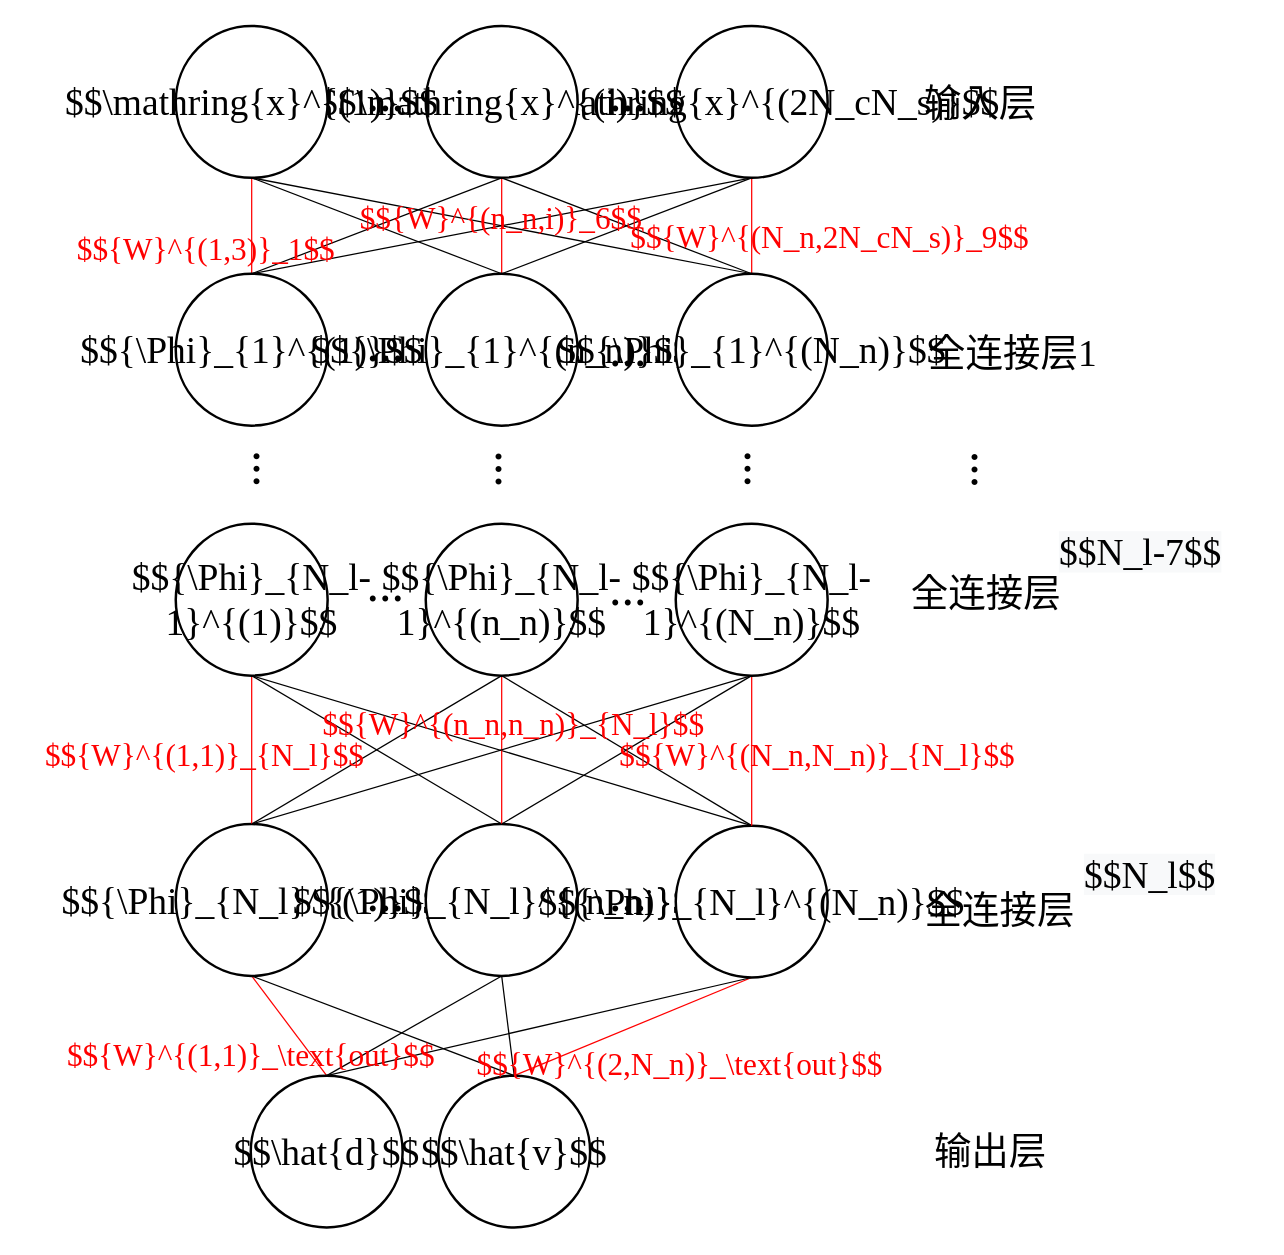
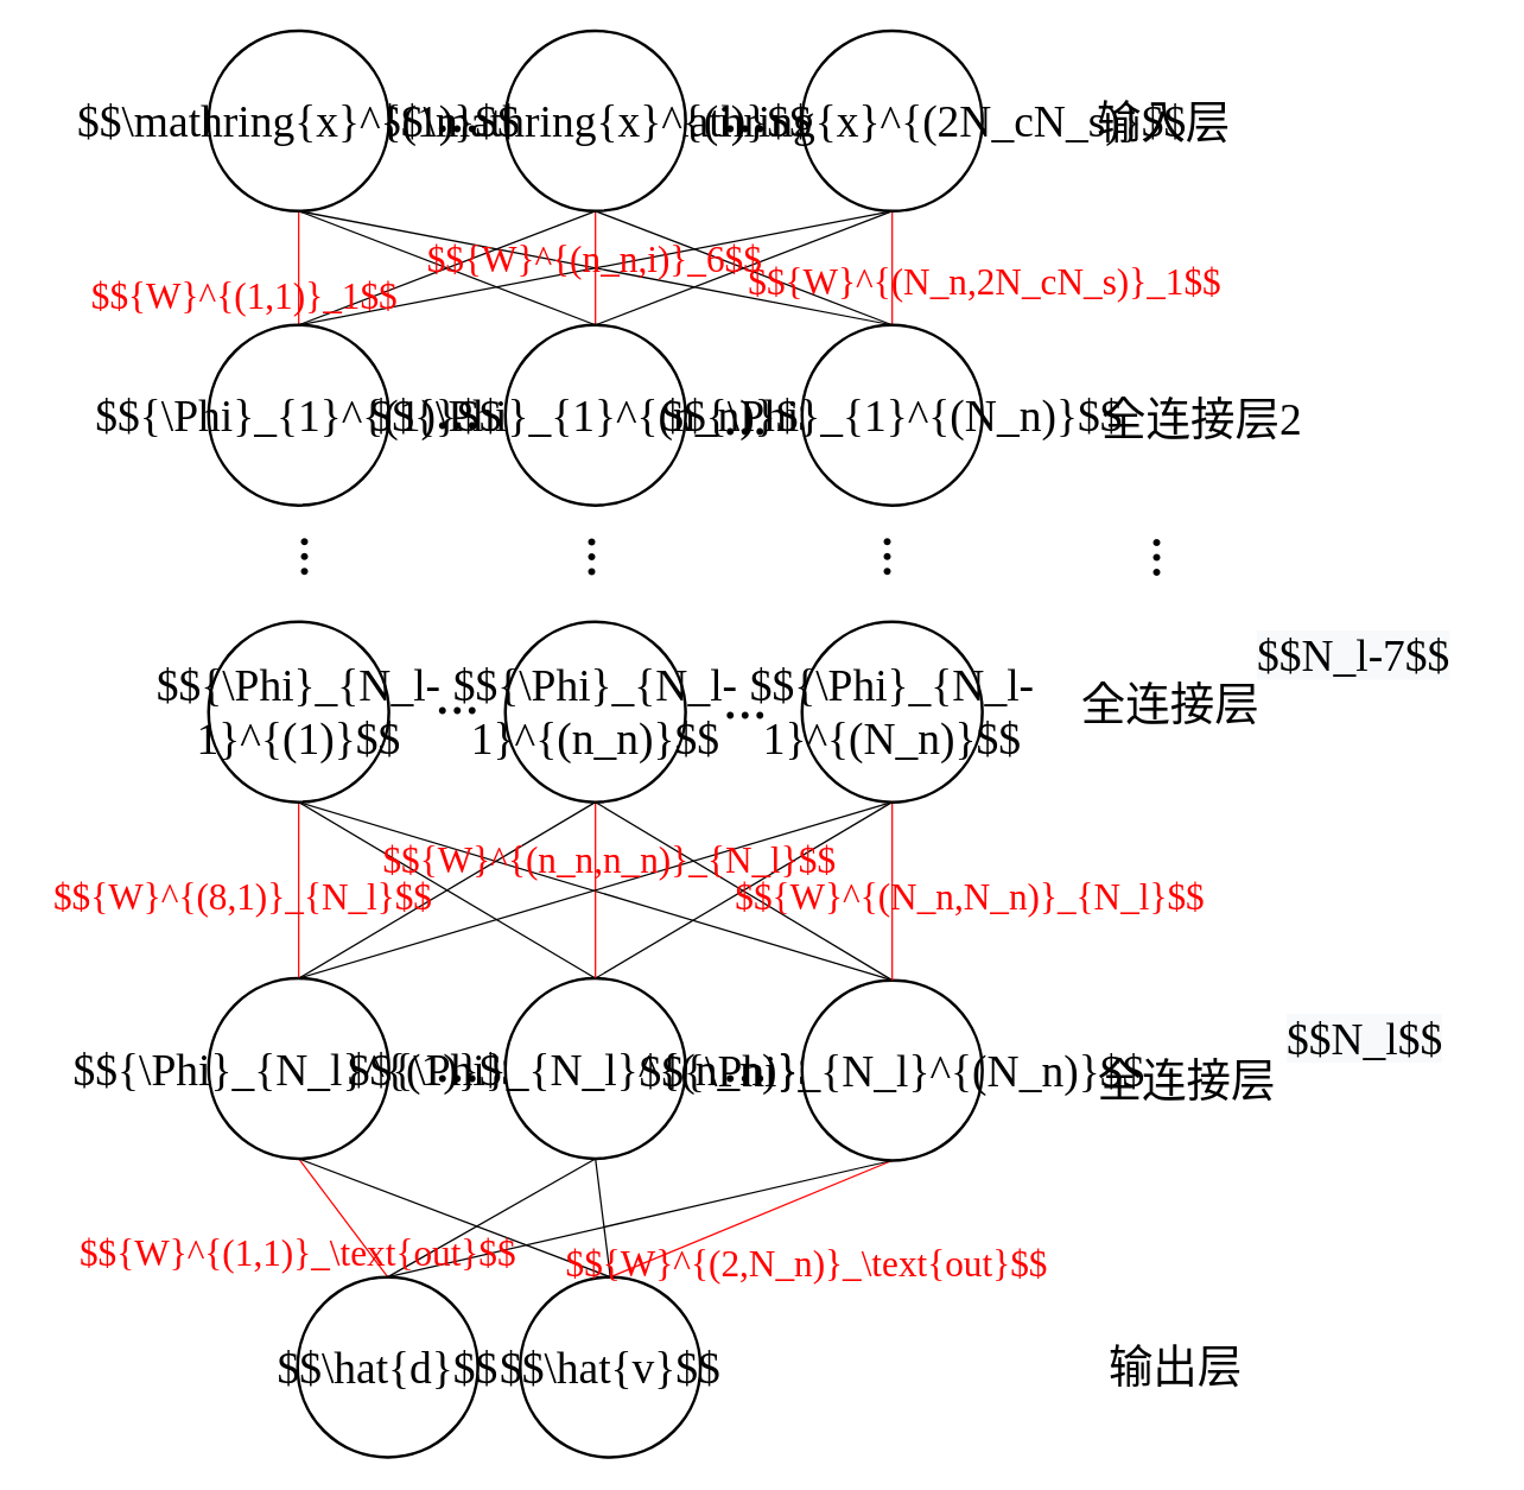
- <mxCell id="43" value="&lt;span style=&quot;font-size: 25px;&quot;&gt;$${W}^{(N_n,2N_cN_s)}_9$$&lt;/span&gt;" style="text;html=1;strokeColor=none;fillColor=none;align=center;verticalAlign=middle;whiteSpace=wrap;rounded=0;fontFamily=Times New Roman;fontSize=50;fontColor=#FF0000;" parent="1" vertex="1"><mxGeometry x="519.62" y="120" width="287" height="120" as="geometry" /></mxCell>
+ <mxCell id="43" value="&lt;span style=&quot;font-size: 25px;&quot;&gt;$${W}^{(N_n,2N_cN_s)}_1$$&lt;/span&gt;" style="text;html=1;strokeColor=none;fillColor=none;align=center;verticalAlign=middle;whiteSpace=wrap;rounded=0;fontFamily=Times New Roman;fontSize=50;fontColor=#FF0000;" parent="1" vertex="1"><mxGeometry x="519.62" y="120" width="287" height="120" as="geometry" /></mxCell>
- <mxCell id="38" value="&lt;font style=&quot;font-size: 25px;&quot;&gt;$${W}^{(1,3)}_1$$&lt;/font&gt;" style="text;html=1;strokeColor=none;fillColor=none;align=center;verticalAlign=middle;rounded=0;fontFamily=Times New Roman;fontSize=50;fontColor=#FF0000;" parent="1" vertex="1"><mxGeometry x="20" y="130" width="287" height="120" as="geometry" /></mxCell>
+ <mxCell id="38" value="&lt;font style=&quot;font-size: 25px;&quot;&gt;$${W}^{(1,1)}_1$$&lt;/font&gt;" style="text;html=1;strokeColor=none;fillColor=none;align=center;verticalAlign=middle;rounded=0;fontFamily=Times New Roman;fontSize=50;fontColor=#FF0000;" parent="1" vertex="1"><mxGeometry x="20" y="130" width="287" height="120" as="geometry" /></mxCell>
- <mxCell id="37" value="&lt;font face=&quot;宋体&quot; style=&quot;font-size: 30px;&quot;&gt;全连接层1&amp;nbsp;&lt;/font&gt;" style="text;html=1;strokeColor=none;fillColor=none;align=center;verticalAlign=middle;whiteSpace=wrap;rounded=0;fontFamily=Times New Roman;fontSize=50;" parent="1" vertex="1"><mxGeometry x="670" y="215" width="287" height="120" as="geometry" /></mxCell>
+ <mxCell id="37" value="&lt;font face=&quot;宋体&quot; style=&quot;font-size: 30px;&quot;&gt;全连接层2&amp;nbsp;&lt;/font&gt;" style="text;html=1;strokeColor=none;fillColor=none;align=center;verticalAlign=middle;whiteSpace=wrap;rounded=0;fontFamily=Times New Roman;fontSize=50;" parent="1" vertex="1"><mxGeometry x="670" y="215" width="287" height="120" as="geometry" /></mxCell>
- <mxCell id="59" value="&lt;font style=&quot;font-size: 25px;&quot;&gt;$${W}^{(1,1)}_{N_l}$$&lt;/font&gt;" style="text;html=1;strokeColor=none;fillColor=none;align=center;verticalAlign=middle;whiteSpace=wrap;rounded=0;fontFamily=Times New Roman;fontSize=50;fontColor=#FF0000;" parent="1" vertex="1"><mxGeometry x="20" y="535" width="287" height="120" as="geometry" /></mxCell>
+ <mxCell id="59" value="&lt;font style=&quot;font-size: 25px;&quot;&gt;$${W}^{(8,1)}_{N_l}$$&lt;/font&gt;" style="text;html=1;strokeColor=none;fillColor=none;align=center;verticalAlign=middle;whiteSpace=wrap;rounded=0;fontFamily=Times New Roman;fontSize=50;fontColor=#FF0000;" parent="1" vertex="1"><mxGeometry x="20" y="535" width="287" height="120" as="geometry" /></mxCell>
